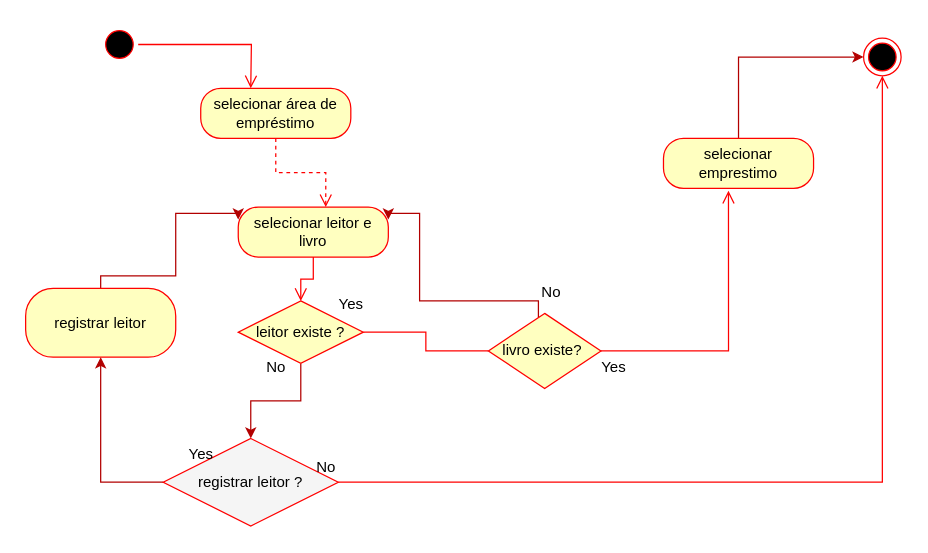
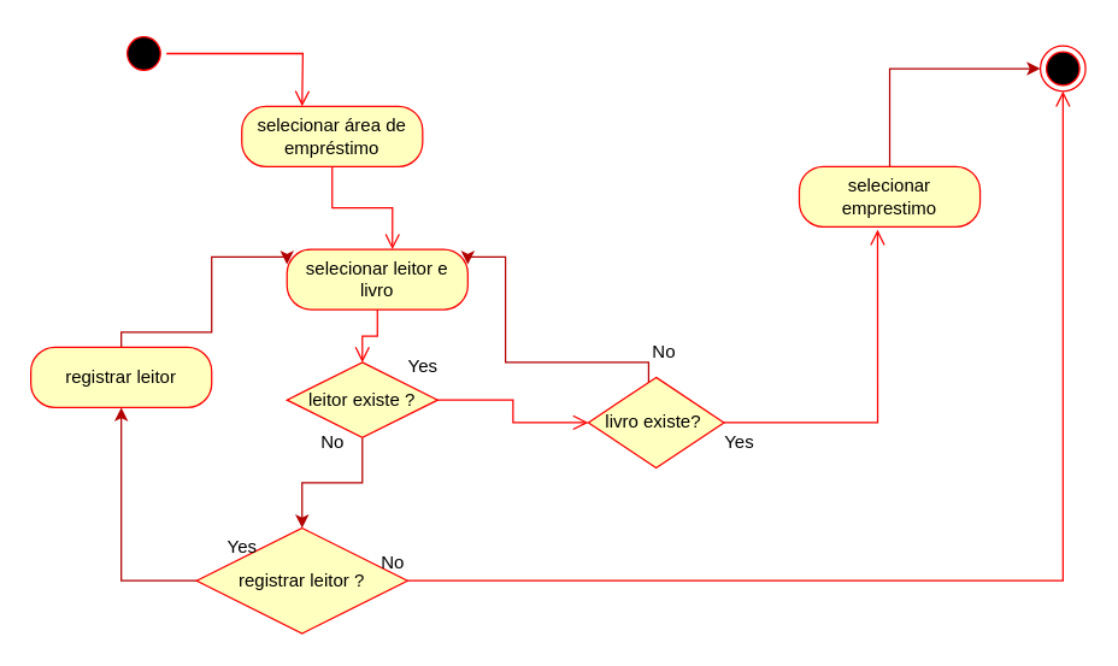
- <mxCell id="5" value="" style="edgeStyle=orthogonalEdgeStyle;html=1;verticalAlign=bottom;endArrow=open;endSize=8;strokeColor=#ff0000;rounded=0;entryX=0.583;entryY=0;entryDx=0;entryDy=0;entryPerimeter=0;dashed=1;" edge="1" source="4" parent="1" target="20"><mxGeometry relative="1" as="geometry"><mxPoint x="200" y="170" as="targetPoint" /></mxGeometry></mxCell>
+ <mxCell id="5" value="" style="edgeStyle=orthogonalEdgeStyle;html=1;verticalAlign=bottom;endArrow=open;endSize=8;strokeColor=#ff0000;rounded=0;entryX=0.583;entryY=0;entryDx=0;entryDy=0;entryPerimeter=0;" edge="1" source="4" parent="1" target="20"><mxGeometry relative="1" as="geometry"><mxPoint x="200" y="170" as="targetPoint" /></mxGeometry></mxCell>
- <mxCell id="16" value="registrar leitor" style="rounded=1;whiteSpace=wrap;html=1;arcSize=40;fontColor=#000000;fillColor=#ffffc0;strokeColor=#ff0000;" vertex="1" parent="1"><mxGeometry x="20" y="230" width="120" height="55" as="geometry" /></mxCell>
+ <mxCell id="16" value="registrar leitor" style="rounded=1;whiteSpace=wrap;html=1;arcSize=40;fontColor=#000000;fillColor=#ffffc0;strokeColor=#ff0000;" vertex="1" parent="1"><mxGeometry x="20" y="230" width="120" height="40" as="geometry" /></mxCell>
- <mxCell id="8" value="" style="edgeStyle=orthogonalEdgeStyle;html=1;align=left;verticalAlign=bottom;endArrow=none;endSize=8;strokeColor=#ff0000;rounded=0;entryX=0;entryY=0.5;entryDx=0;entryDy=0;" edge="1" source="7" parent="1" target="10"><mxGeometry x="-1" relative="1" as="geometry"><mxPoint x="340" y="190" as="targetPoint" /></mxGeometry></mxCell>
+ <mxCell id="8" value="" style="edgeStyle=orthogonalEdgeStyle;html=1;align=left;verticalAlign=bottom;endArrow=open;endSize=8;strokeColor=#ff0000;rounded=0;entryX=0;entryY=0.5;entryDx=0;entryDy=0;" edge="1" source="7" parent="1" target="10"><mxGeometry x="-1" relative="1" as="geometry"><mxPoint x="340" y="190" as="targetPoint" /></mxGeometry></mxCell>
- <mxCell id="18" value="registrar leitor ?" style="rhombus;whiteSpace=wrap;html=1;fontColor=#000000;fillColor=#f5f5f5;strokeColor=#ff0000;" vertex="1" parent="1"><mxGeometry x="130" y="350" width="140" height="70" as="geometry" /></mxCell>
+ <mxCell id="18" value="registrar leitor ?" style="rhombus;whiteSpace=wrap;html=1;fontColor=#000000;fillColor=#ffffc0;strokeColor=#ff0000;" vertex="1" parent="1"><mxGeometry x="130" y="350" width="140" height="70" as="geometry" /></mxCell>
